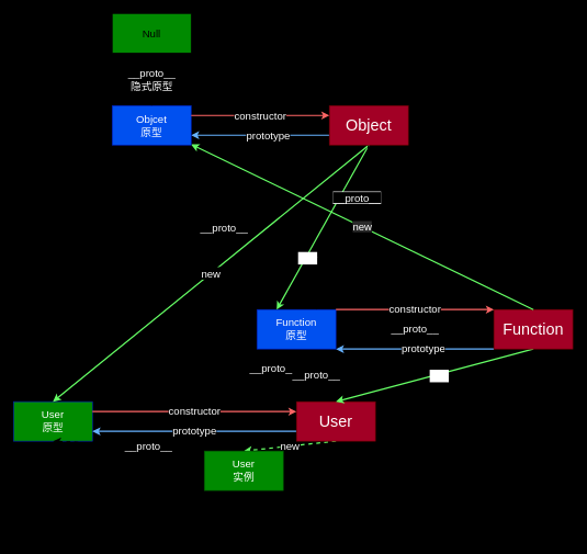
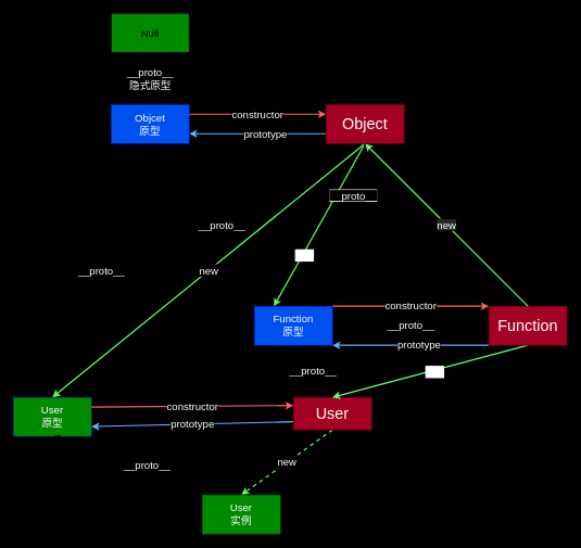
- <mxCell id="18" value="&lt;span style=&quot;background-color: rgb(42, 42, 42);&quot;&gt;new&lt;/span&gt;" style="edgeStyle=none;rounded=0;orthogonalLoop=1;jettySize=auto;html=1;exitX=0.5;exitY=0;exitDx=0;exitDy=0;labelBackgroundColor=#000000;fontSize=16;fontColor=#FFFFFF;strokeWidth=2;fillColor=#60a917;strokeColor=#66FF66;" parent="1" source="14" target="25" edge="1"><mxGeometry relative="1" as="geometry"><mxPoint x="860" y="250" as="targetPoint" /></mxGeometry></mxCell>
+ <mxCell id="18" value="&lt;span style=&quot;background-color: rgb(42, 42, 42);&quot;&gt;new&lt;/span&gt;" style="edgeStyle=none;rounded=0;orthogonalLoop=1;jettySize=auto;html=1;exitX=0.5;exitY=0;exitDx=0;exitDy=0;labelBackgroundColor=#000000;fontSize=16;fontColor=#FFFFFF;entryX=0.5;entryY=1;entryDx=0;entryDy=0;strokeWidth=2;fillColor=#60a917;strokeColor=#66FF66;" parent="1" source="14" target="24" edge="1"><mxGeometry relative="1" as="geometry"><mxPoint x="860" y="250" as="targetPoint" /></mxGeometry></mxCell>
- <mxCell id="2" value="__proto__" style="edgeStyle=none;rounded=0;orthogonalLoop=1;jettySize=auto;html=1;exitX=0.5;exitY=0;exitDx=0;exitDy=0;dashed=1;labelBackgroundColor=#000000;fontSize=16;fontColor=#FFFFFF;strokeWidth=2;" parent="1" source="3" target="14" edge="1"><mxGeometry relative="1" as="geometry" /></mxCell>
+ <mxCell id="2" value="__proto__" style="edgeStyle=none;rounded=0;orthogonalLoop=1;jettySize=auto;html=1;exitX=0.5;exitY=0;exitDx=0;exitDy=0;entryX=0.5;entryY=1;entryDx=0;entryDy=0;dashed=1;labelBackgroundColor=#000000;fontSize=16;fontColor=#FFFFFF;strokeWidth=2;" parent="1" source="3" target="25" edge="1"><mxGeometry relative="1" as="geometry" /></mxCell>
- <mxCell id="7" value="&lt;font style=&quot;font-size: 24px;&quot;&gt;User&lt;/font&gt;" style="rounded=0;whiteSpace=wrap;html=1;fillColor=#a20025;fontColor=#ffffff;strokeColor=#6F0000;" parent="1" vertex="1"><mxGeometry x="450" y="610" width="120" height="60" as="geometry" /></mxCell>
+ <mxCell id="7" value="&lt;font style=&quot;font-size: 24px;&quot;&gt;User&lt;/font&gt;" style="rounded=0;whiteSpace=wrap;html=1;fillColor=#a20025;fontColor=#ffffff;strokeColor=#6F0000;" parent="1" vertex="1"><mxGeometry x="450" y="610" width="120" height="50" as="geometry" /></mxCell>
- <mxCell id="9" value="&lt;font style=&quot;font-size: 16px;&quot;&gt;User&lt;br&gt;实例&lt;/font&gt;" style="rounded=0;whiteSpace=wrap;html=1;fillColor=#008a00;fontColor=#ffffff;strokeColor=#005700;" parent="1" vertex="1"><mxGeometry x="310" y="685" width="120" height="60" as="geometry" /></mxCell>
+ <mxCell id="9" value="&lt;font style=&quot;font-size: 16px;&quot;&gt;User&lt;br&gt;实例&lt;/font&gt;" style="rounded=0;whiteSpace=wrap;html=1;fillColor=#008a00;fontColor=#ffffff;strokeColor=#005700;" parent="1" vertex="1"><mxGeometry x="310" y="760" width="120" height="60" as="geometry" /></mxCell>
